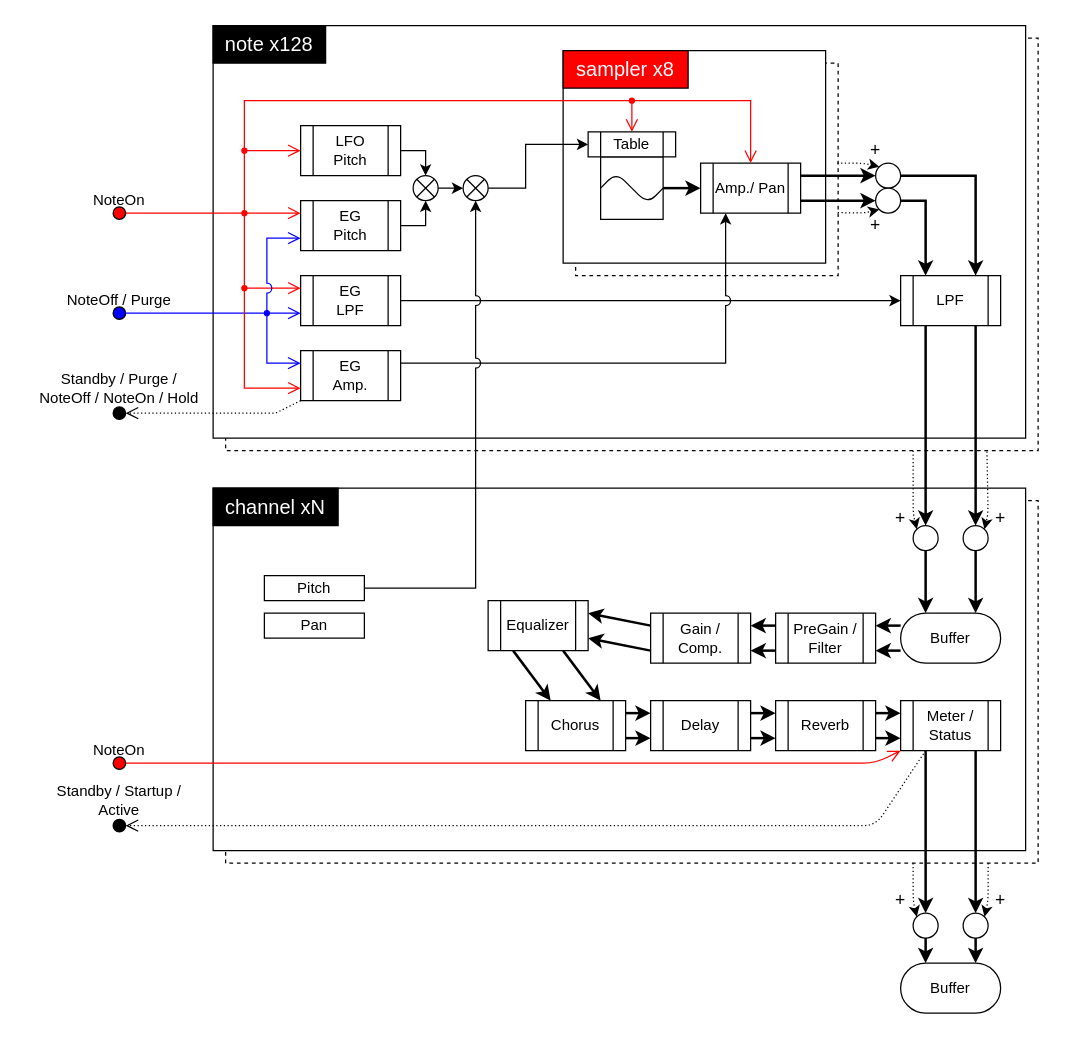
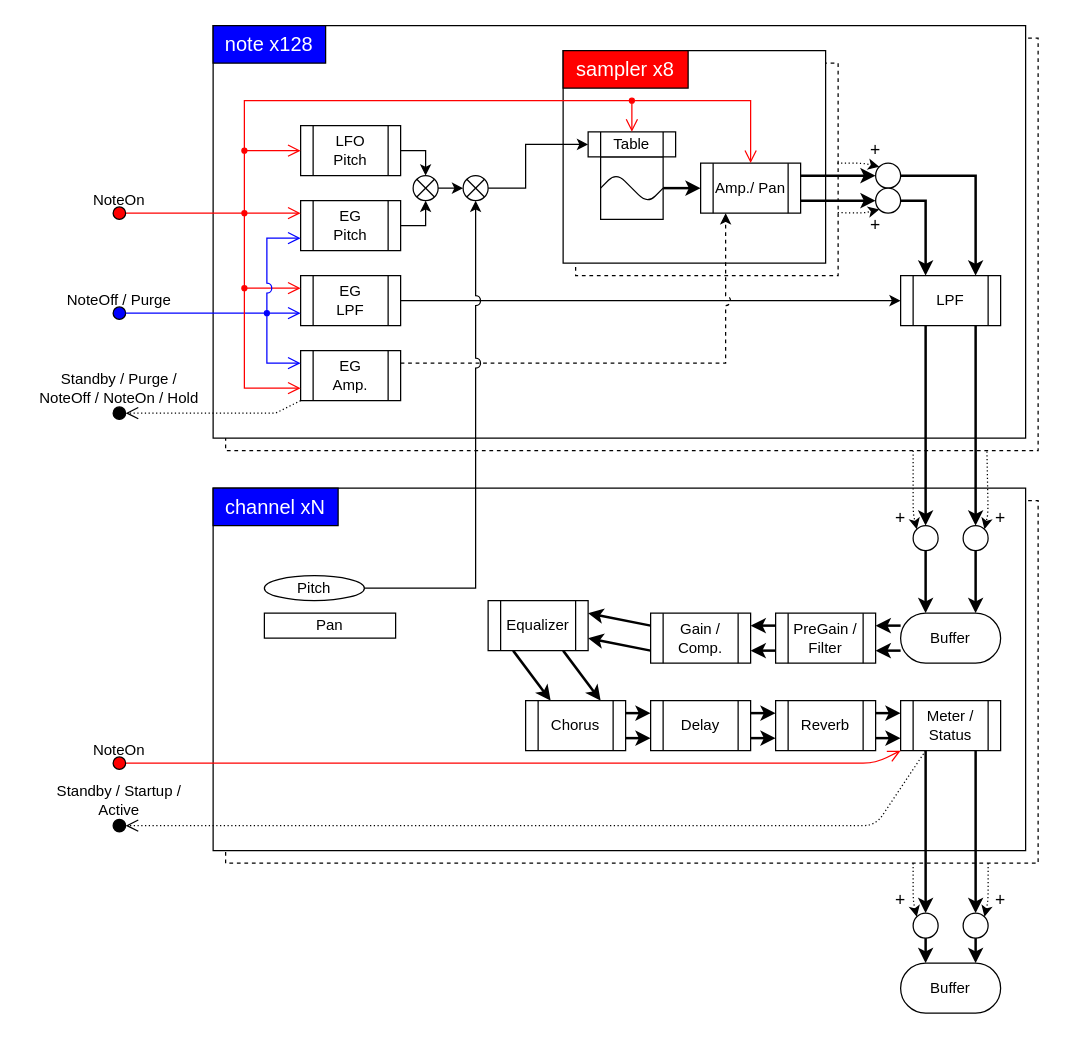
- <mxCell id="22" value="note x128" style="rounded=0;whiteSpace=wrap;html=1;fillColor=#000000;fontColor=#FFFFFF;fontSize=16;fontStyle=0" parent="1" vertex="1"><mxGeometry x="170" y="20" width="90" height="30" as="geometry" /></mxCell>
+ <mxCell id="22" value="note x128" style="rounded=0;whiteSpace=wrap;html=1;fillColor=#0000ff;fontColor=#FFFFFF;fontSize=16;fontStyle=0;" parent="1" vertex="1"><mxGeometry x="170" y="20" width="90" height="30" as="geometry" /></mxCell>
- <mxCell id="119" value="" style="endArrow=classic;html=1;fontSize=12;fontColor=#000000;exitX=1;exitY=0.25;exitDx=0;exitDy=0;entryX=0.25;entryY=1;entryDx=0;entryDy=0;rounded=0;edgeStyle=orthogonalEdgeStyle;jumpStyle=arc;jumpSize=8;" parent="1" source="34" target="44" edge="1"><mxGeometry width="50" height="50" relative="1" as="geometry"><mxPoint x="430" y="290" as="sourcePoint" /><mxPoint x="710" y="150" as="targetPoint" /></mxGeometry></mxCell>
+ <mxCell id="119" value="" style="endArrow=classic;html=1;fontSize=12;fontColor=#000000;exitX=1;exitY=0.25;exitDx=0;exitDy=0;entryX=0.25;entryY=1;entryDx=0;entryDy=0;rounded=0;edgeStyle=orthogonalEdgeStyle;jumpStyle=arc;jumpSize=8;dashed=1;" parent="1" source="34" target="44" edge="1"><mxGeometry width="50" height="50" relative="1" as="geometry"><mxPoint x="430" y="290" as="sourcePoint" /><mxPoint x="710" y="150" as="targetPoint" /></mxGeometry></mxCell>
- <mxCell id="60" value="channel xN" style="rounded=0;whiteSpace=wrap;html=1;fillColor=#000000;fontColor=#FFFFFF;fontSize=16;fontStyle=0" parent="1" vertex="1"><mxGeometry x="170" y="390" width="100" height="30" as="geometry" /></mxCell>
+ <mxCell id="60" value="channel xN" style="rounded=0;whiteSpace=wrap;html=1;fillColor=#0000ff;fontColor=#FFFFFF;fontSize=16;fontStyle=0;" parent="1" vertex="1"><mxGeometry x="170" y="390" width="100" height="30" as="geometry" /></mxCell>
- <mxCell id="114" value="Pitch" style="rounded=0;whiteSpace=wrap;html=1;fillColor=default;" parent="1" vertex="1"><mxGeometry x="211" y="460" width="80" height="20" as="geometry" /></mxCell>
+ <mxCell id="114" value="Pitch" style="ellipse;whiteSpace=wrap;html=1;fillColor=default;" parent="1" vertex="1"><mxGeometry x="211" y="460" width="80" height="20" as="geometry" /></mxCell>
- <mxCell id="115" value="Pan" style="rounded=0;whiteSpace=wrap;html=1;fillColor=default;" parent="1" vertex="1"><mxGeometry x="211" y="490" width="80" height="20" as="geometry" /></mxCell>
+ <mxCell id="115" value="Pan" style="rounded=0;whiteSpace=wrap;html=1;fillColor=default;" parent="1" vertex="1"><mxGeometry x="211" y="490" width="105" height="20" as="geometry" /></mxCell>
